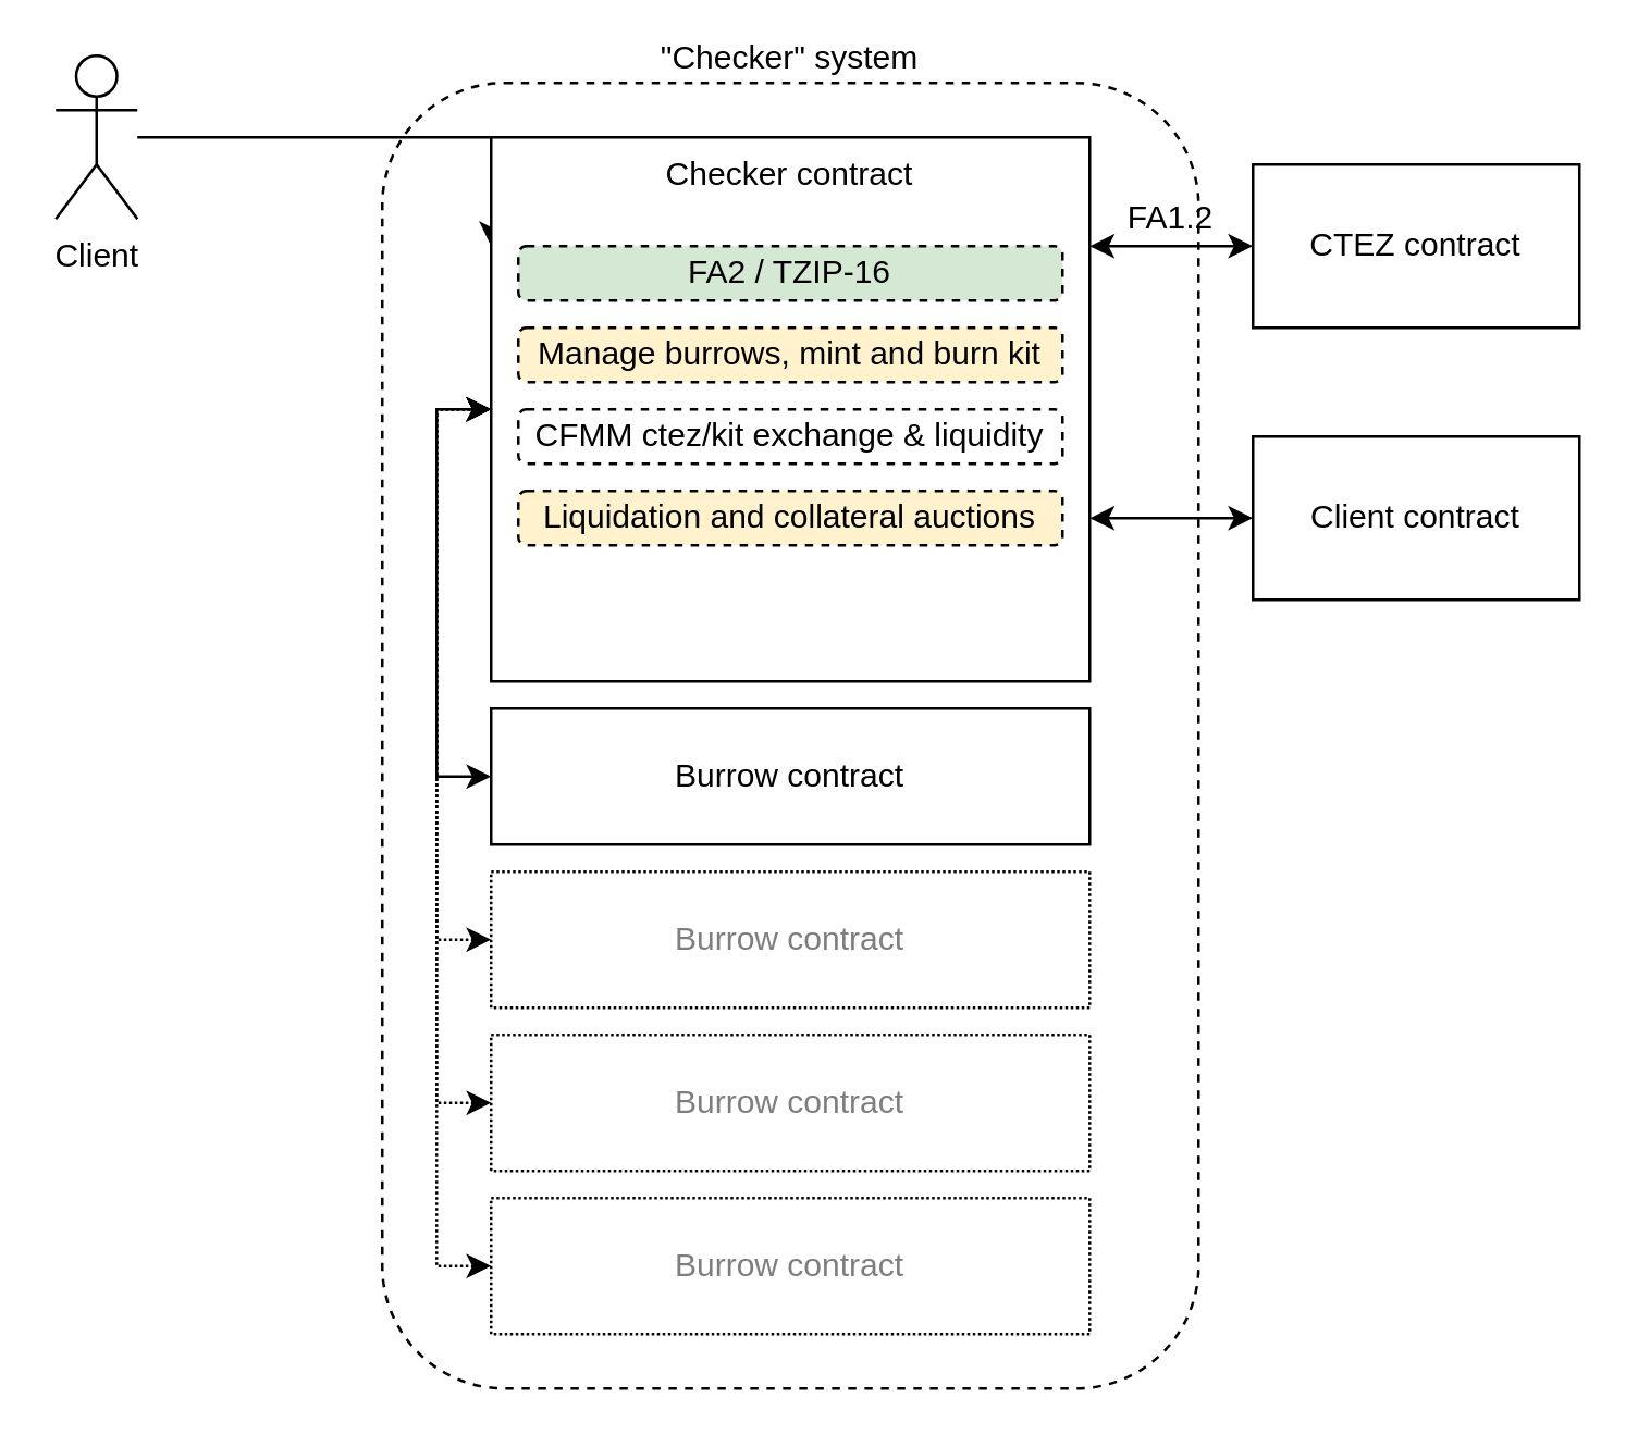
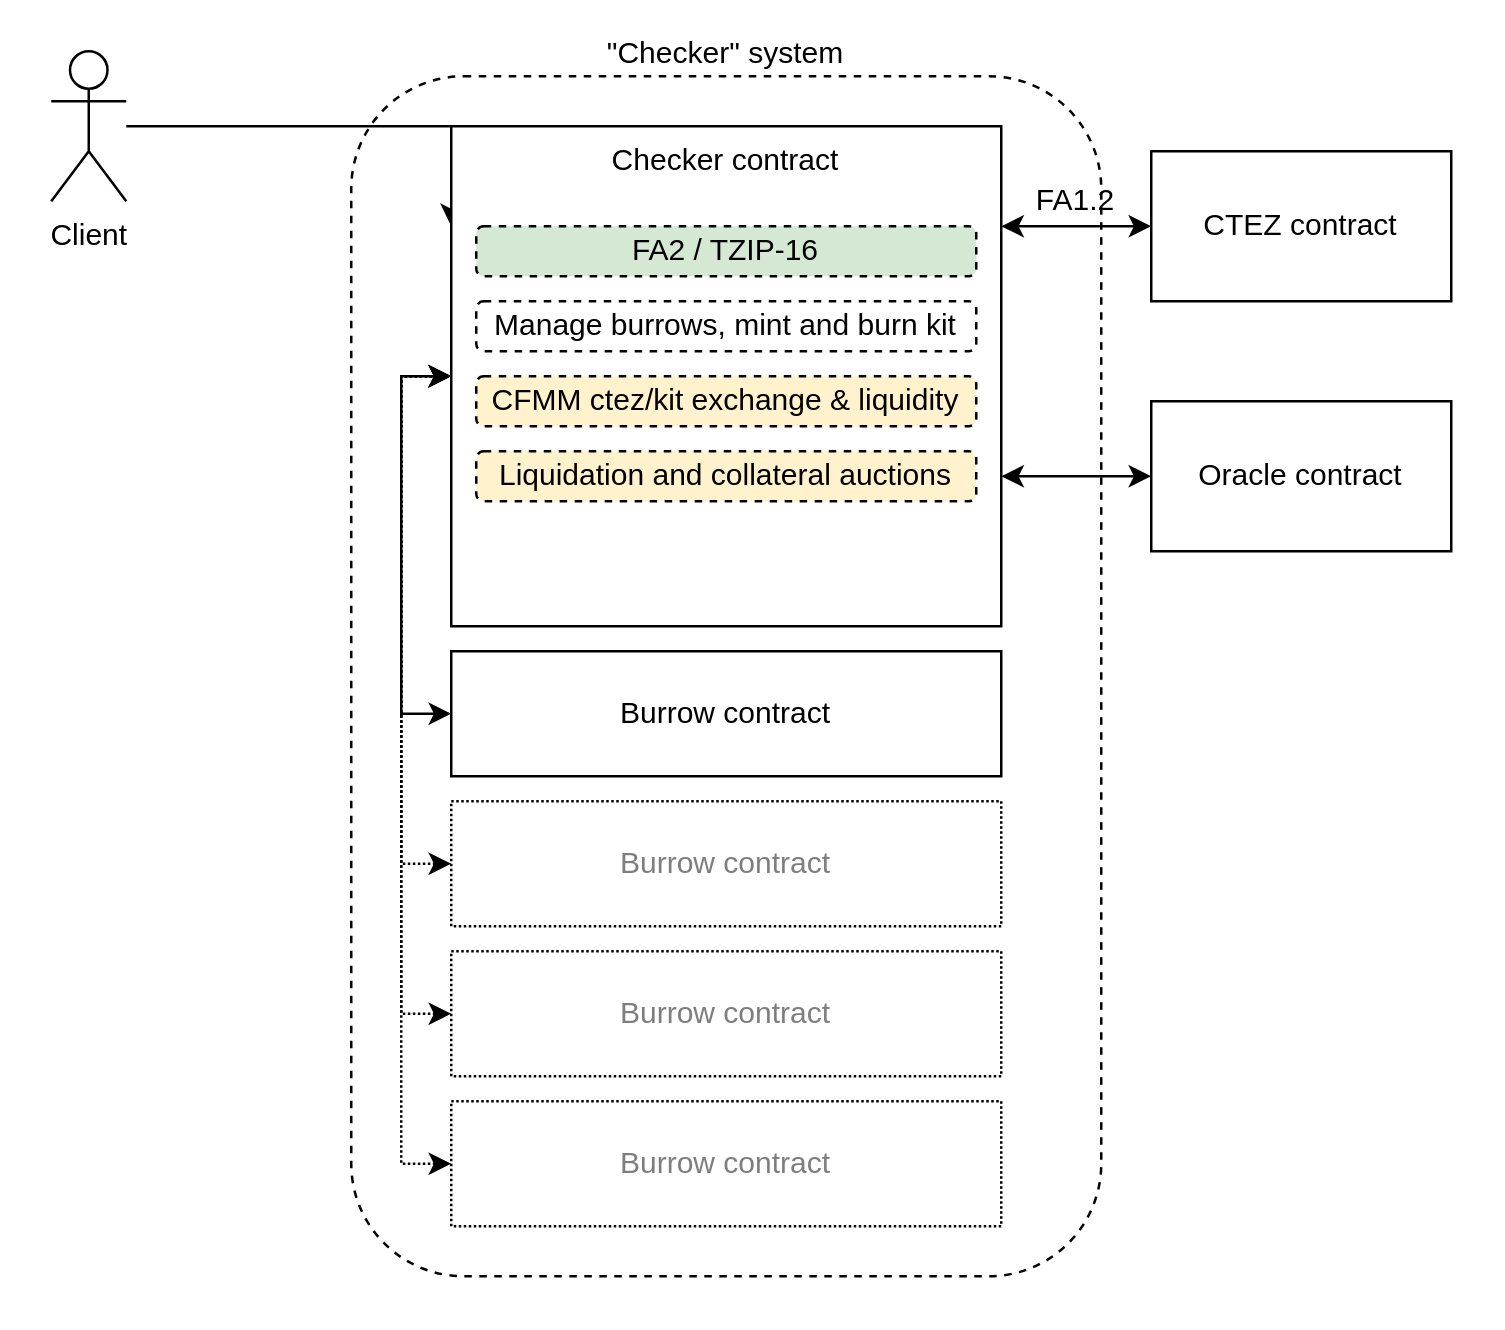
- <mxCell id="19" value="Manage burrows, mint and burn kit" style="rounded=1;whiteSpace=wrap;html=1;dashed=1;fillColor=#fff2cc;" vertex="1" parent="1"><mxGeometry x="190" y="120" width="200" height="20" as="geometry" /></mxCell>
+ <mxCell id="19" value="Manage burrows, mint and burn kit" style="rounded=1;whiteSpace=wrap;html=1;dashed=1;" vertex="1" parent="1"><mxGeometry x="190" y="120" width="200" height="20" as="geometry" /></mxCell>
- <mxCell id="20" value="CFMM ctez/kit exchange &amp;amp; liquidity" style="rounded=1;whiteSpace=wrap;html=1;dashed=1;" vertex="1" parent="1"><mxGeometry x="190" y="150" width="200" height="20" as="geometry" /></mxCell>
+ <mxCell id="20" value="CFMM ctez/kit exchange &amp;amp; liquidity" style="rounded=1;whiteSpace=wrap;html=1;dashed=1;fillColor=#fff2cc;" vertex="1" parent="1"><mxGeometry x="190" y="150" width="200" height="20" as="geometry" /></mxCell>
- <mxCell id="16" value="Client contract" style="rounded=0;whiteSpace=wrap;html=1;" vertex="1" parent="1"><mxGeometry x="460" y="160" width="120" height="60" as="geometry" /></mxCell>
+ <mxCell id="16" value="Oracle contract" style="rounded=0;whiteSpace=wrap;html=1;" vertex="1" parent="1"><mxGeometry x="460" y="160" width="120" height="60" as="geometry" /></mxCell>
